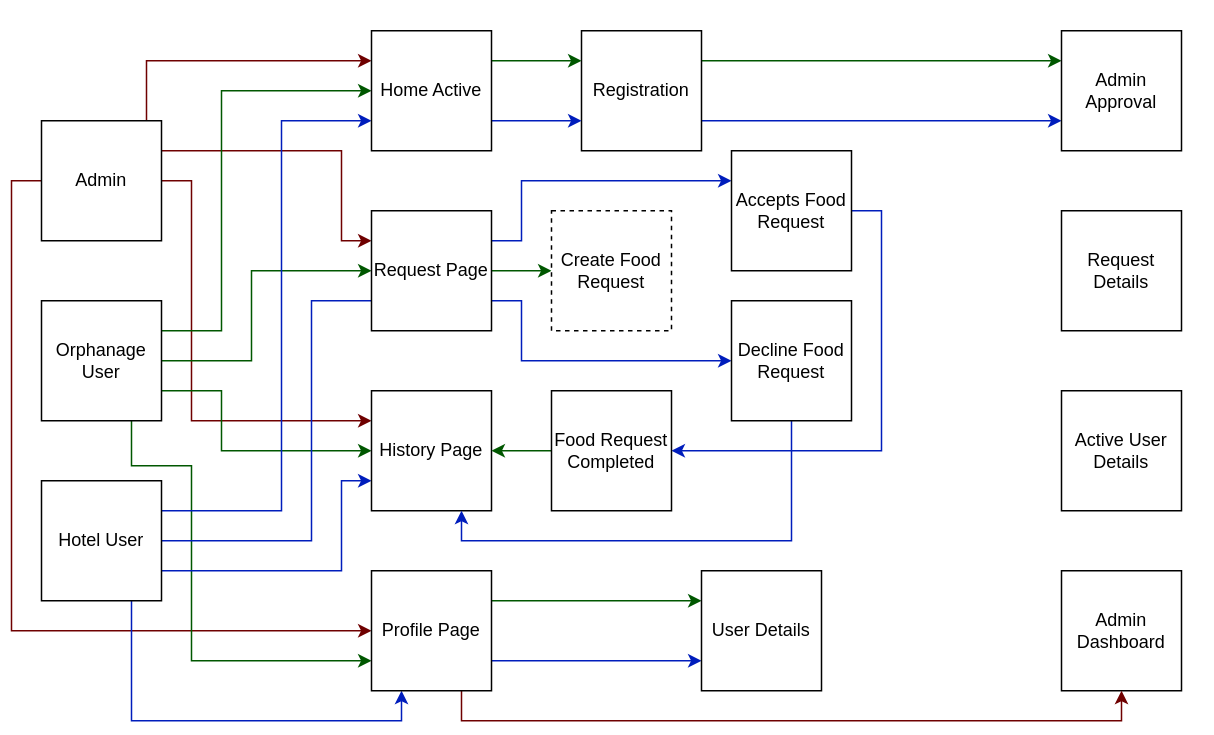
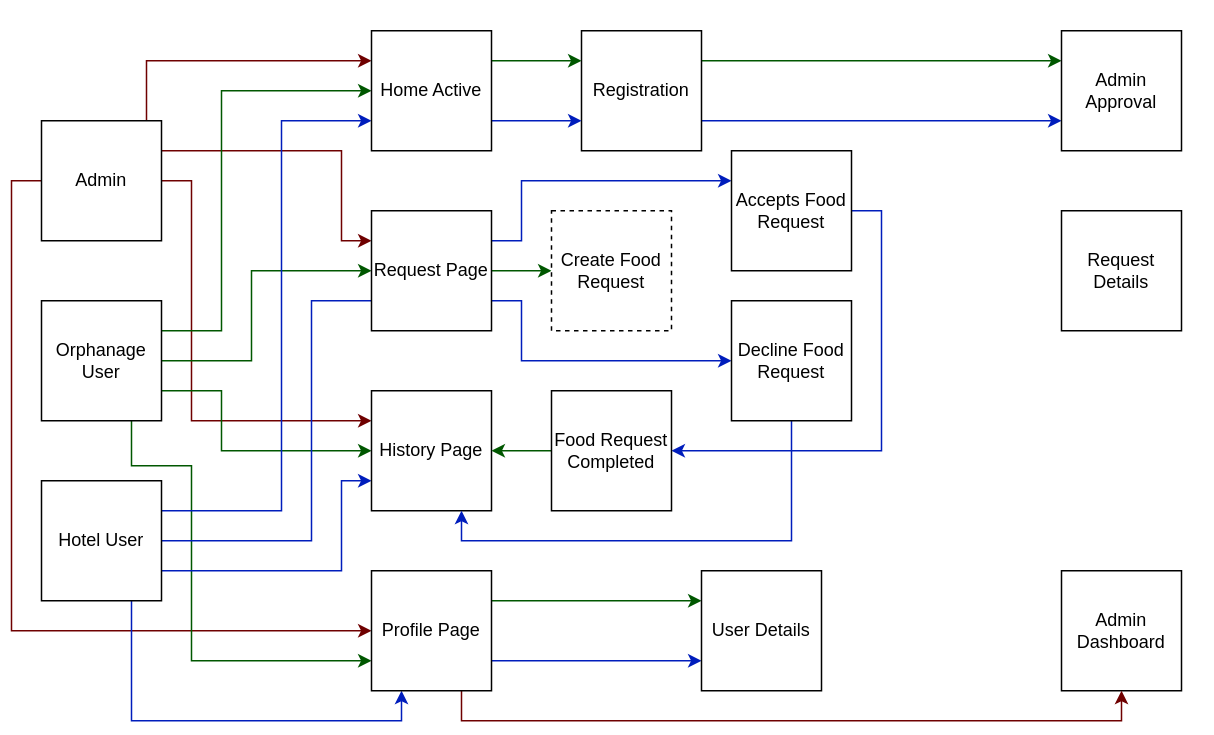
- <mxCell id="35" value="Active User Details" style="whiteSpace=wrap;html=1;aspect=fixed;" vertex="1" parent="1"><mxGeometry x="700" y="260" width="80" height="80" as="geometry" /></mxCell>
